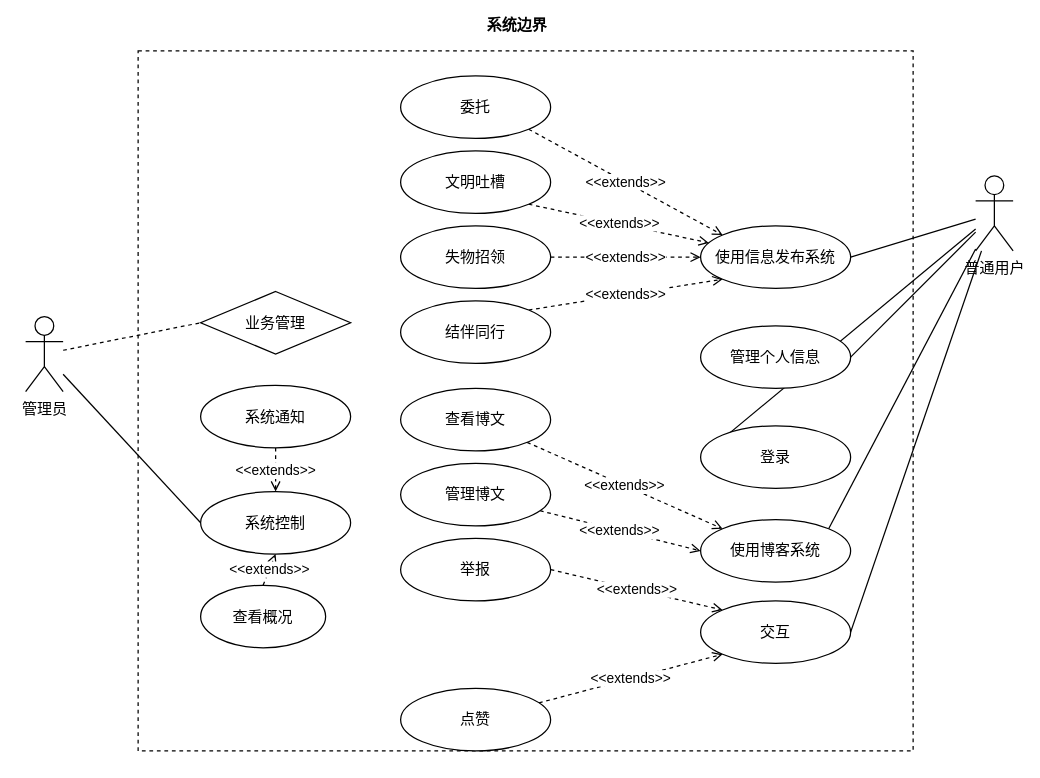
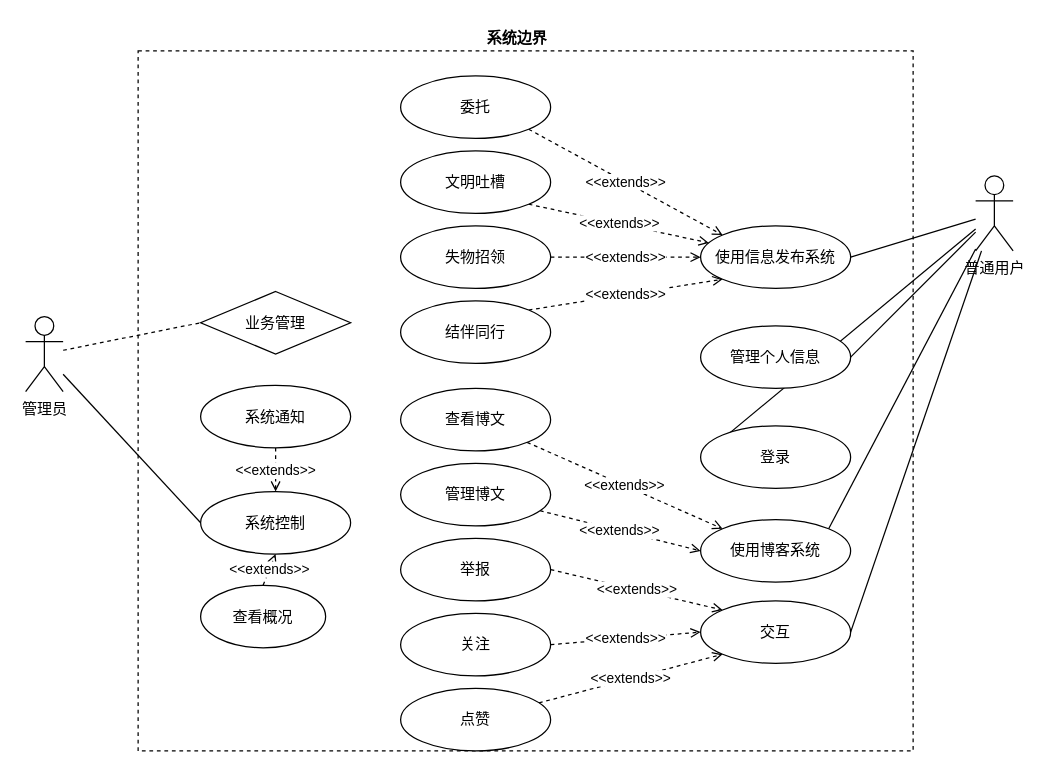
- <mxCell id="41" value="系统边界" style="text;html=1;strokeColor=none;fillColor=none;align=center;verticalAlign=middle;whiteSpace=wrap;rounded=0;dashed=1;fontStyle=1" vertex="1" parent="1"><mxGeometry x="387" y="10" width="53" height="20" as="geometry" /></mxCell>
+ <mxCell id="41" value="系统边界" style="text;html=1;strokeColor=none;fillColor=none;align=center;verticalAlign=middle;whiteSpace=wrap;rounded=0;dashed=1;fontStyle=1" vertex="1" parent="1"><mxGeometry x="387" y="20" width="53" height="20" as="geometry" /></mxCell>
+ <mxCell id="25" value="&amp;lt;&amp;lt;extends&amp;gt;&amp;gt;" style="edgeStyle=none;rounded=0;orthogonalLoop=1;jettySize=auto;html=1;exitX=1;exitY=0.5;exitDx=0;exitDy=0;entryX=0;entryY=0.5;entryDx=0;entryDy=0;startArrow=none;startFill=0;endArrow=open;endFill=0;dashed=1;" parent="1" source="26" target="16" edge="1"><mxGeometry relative="1" as="geometry" /></mxCell>
+ <mxCell id="26" value="关注" style="ellipse;whiteSpace=wrap;html=1;" parent="1" vertex="1"><mxGeometry x="320" y="490" width="120" height="50" as="geometry" /></mxCell>
